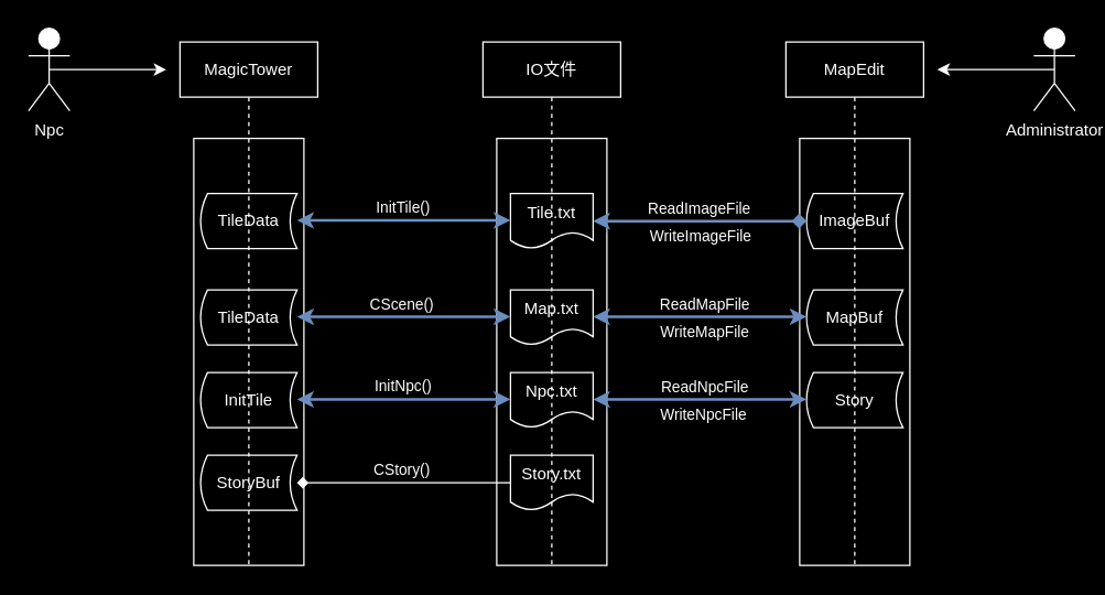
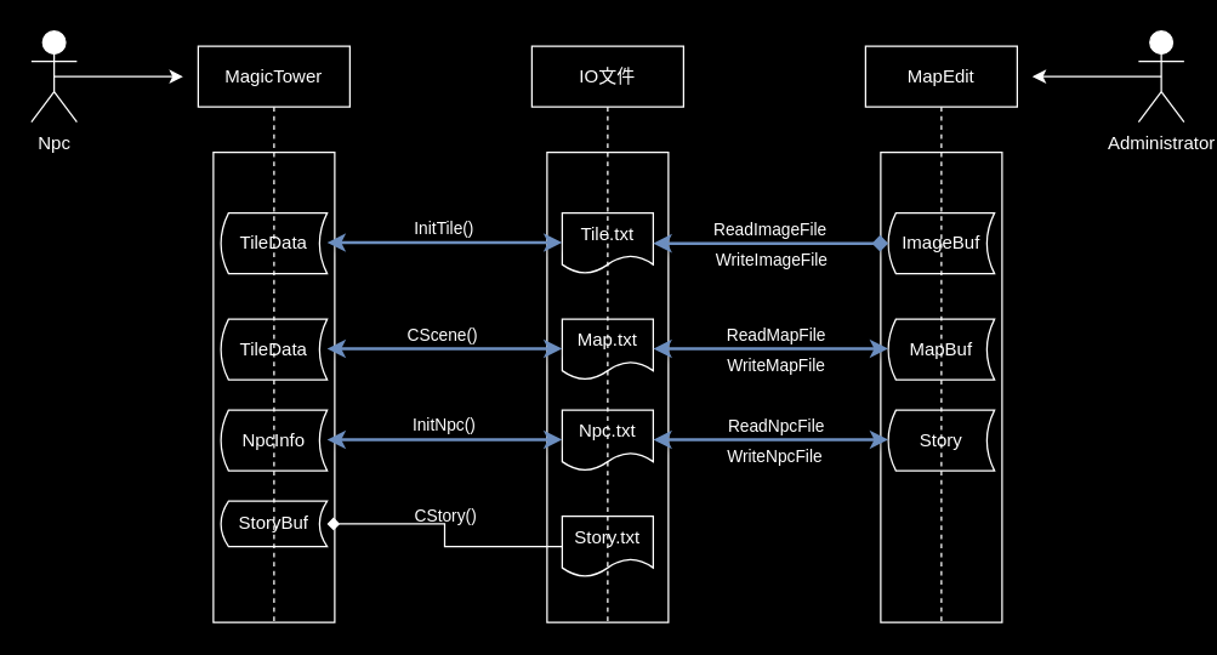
- <mxCell id="28" value="InitTile" style="shape=dataStorage;whiteSpace=wrap;html=1;fixedSize=1;size=5;fillColor=none;strokeColor=#FFFFFF;fontColor=#FFFFFF;" vertex="1" parent="1"><mxGeometry x="145" y="270" width="70" height="40" as="geometry" /></mxCell>
+ <mxCell id="28" value="NpcInfo" style="shape=dataStorage;whiteSpace=wrap;html=1;fixedSize=1;size=5;fillColor=none;strokeColor=#FFFFFF;fontColor=#FFFFFF;" vertex="1" parent="1"><mxGeometry x="145" y="270" width="70" height="40" as="geometry" /></mxCell>
- <mxCell id="29" value="StoryBuf" style="shape=dataStorage;whiteSpace=wrap;html=1;fixedSize=1;size=5;fillColor=none;strokeColor=#FFFFFF;fontColor=#FFFFFF;" vertex="1" parent="1"><mxGeometry x="145" y="330" width="70" height="40" as="geometry" /></mxCell>
+ <mxCell id="29" value="StoryBuf" style="shape=dataStorage;whiteSpace=wrap;html=1;fixedSize=1;size=5;fillColor=none;strokeColor=#FFFFFF;fontColor=#FFFFFF;" vertex="1" parent="1"><mxGeometry x="145" y="330" width="70" height="30" as="geometry" /></mxCell>
- <mxCell id="13" value="Story.txt" style="shape=document;whiteSpace=wrap;html=1;boundedLbl=1;fillColor=none;strokeColor=#FFFFFF;fontColor=#FFFFFF;" vertex="1" parent="1"><mxGeometry x="370" y="330" width="60" height="40" as="geometry" /></mxCell>
+ <mxCell id="13" value="Story.txt" style="shape=document;whiteSpace=wrap;html=1;boundedLbl=1;fillColor=none;strokeColor=#FFFFFF;fontColor=#FFFFFF;" vertex="1" parent="1"><mxGeometry x="370" y="340" width="60" height="40" as="geometry" /></mxCell>
